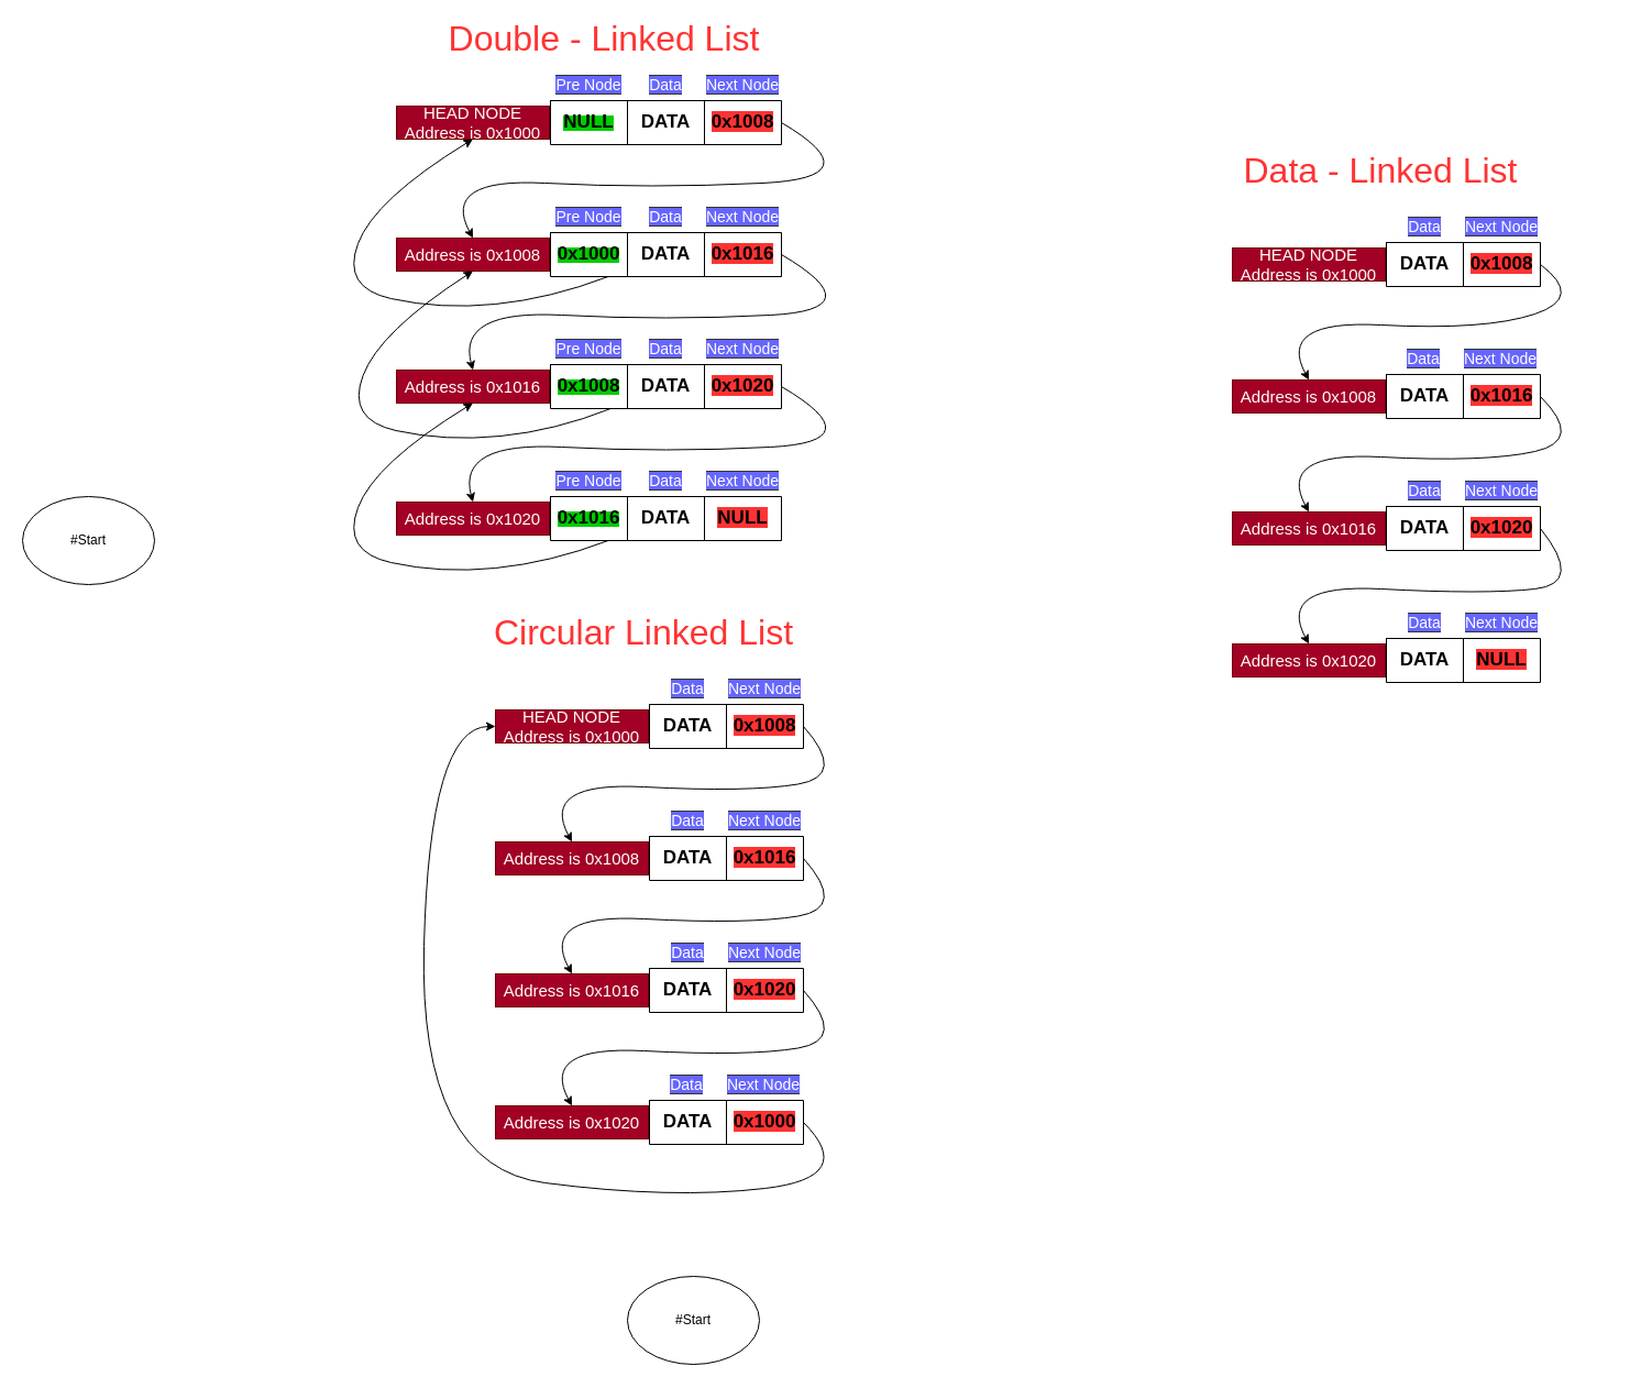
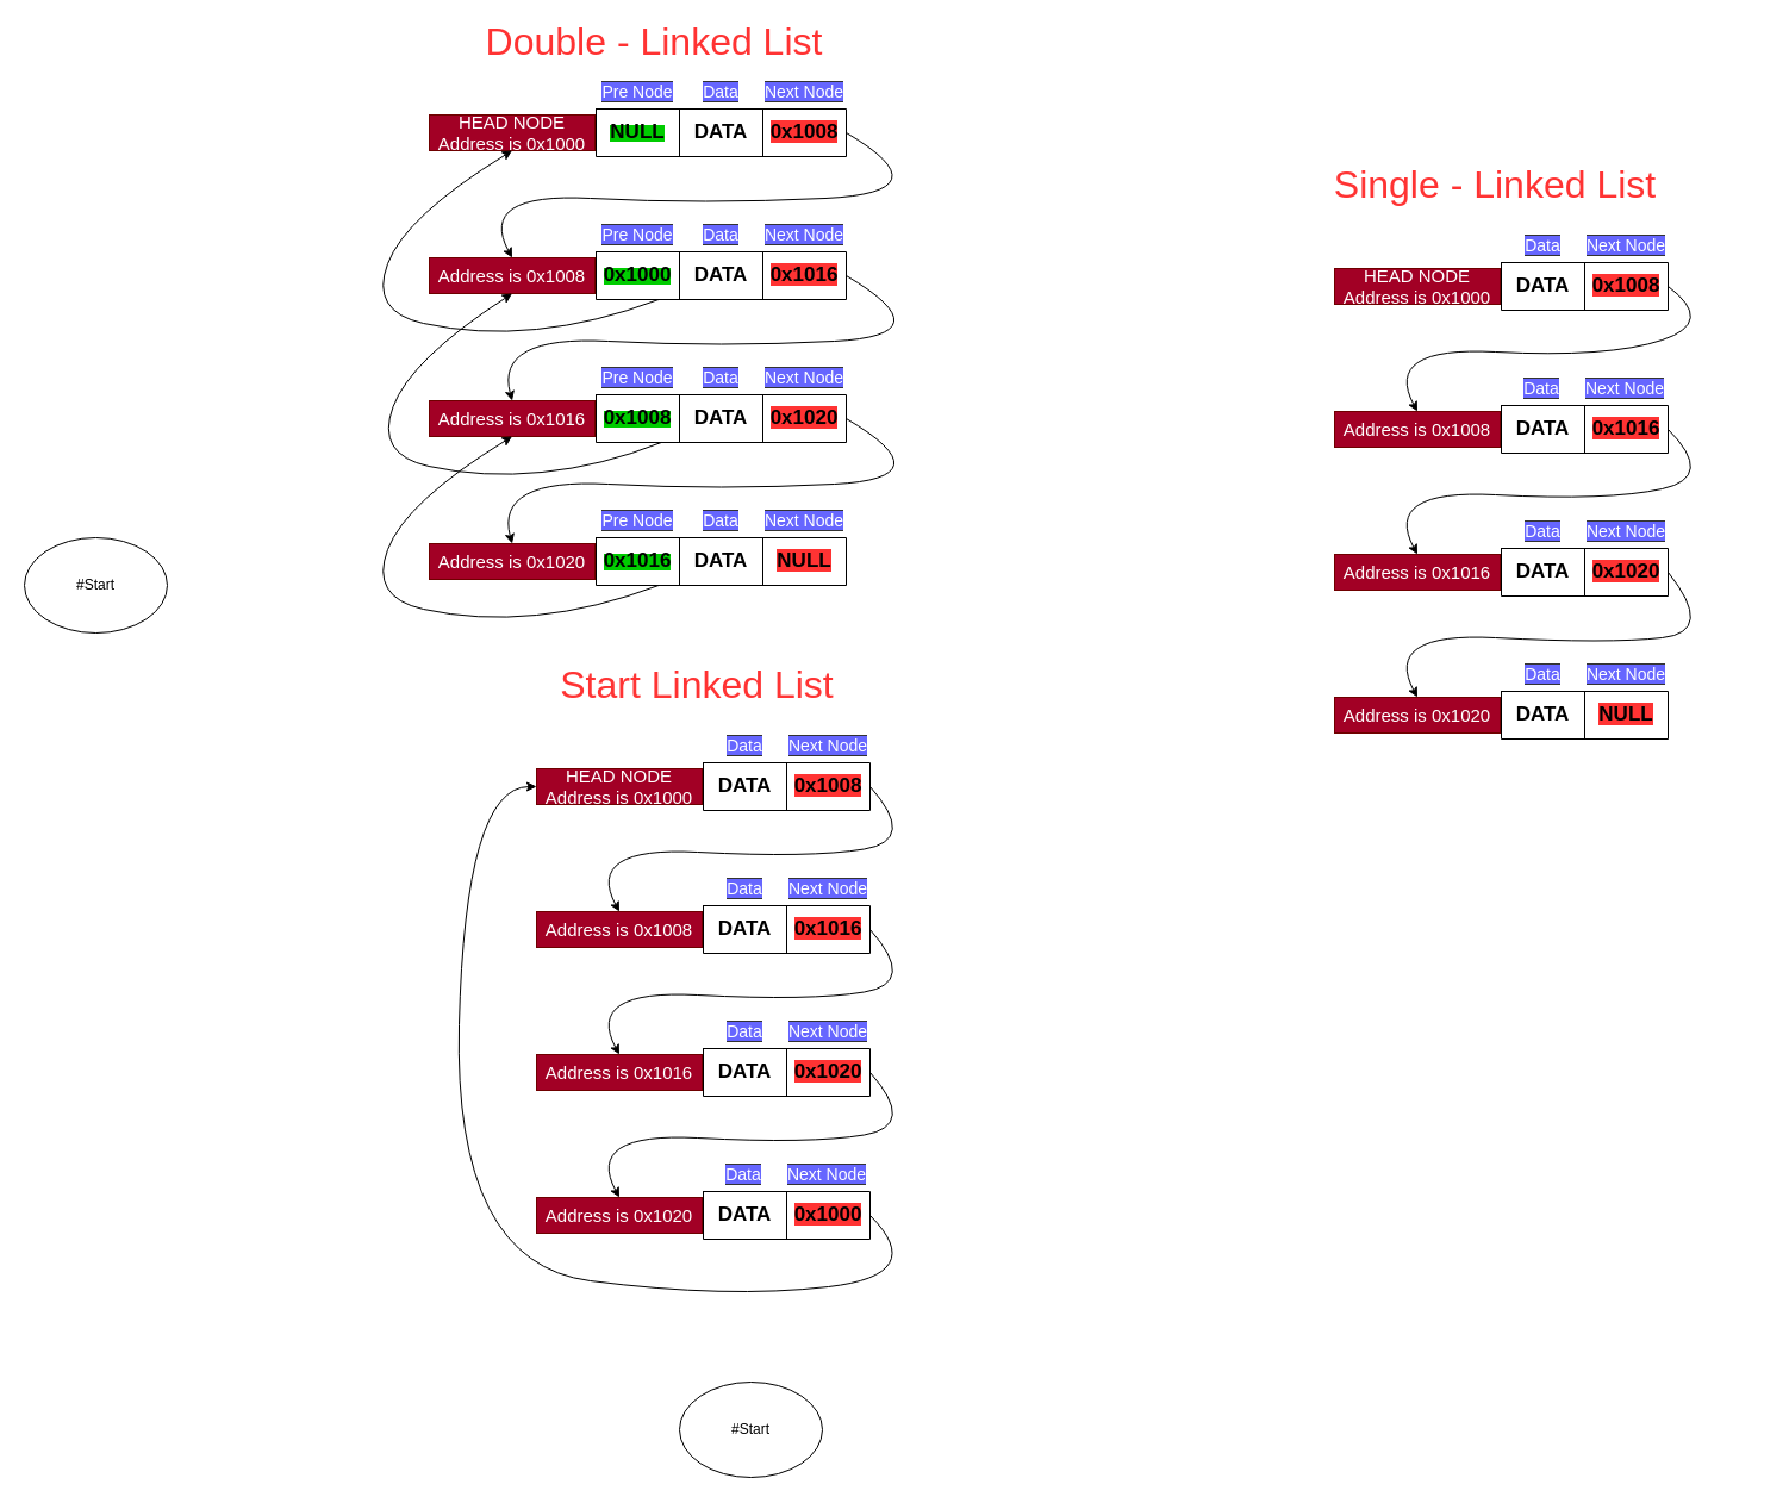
- <mxCell id="109" value="&lt;font color=&quot;#ff3333&quot; style=&quot;font-size: 32px;&quot;&gt;Data - Linked List&lt;/font&gt;" style="text;html=1;strokeColor=none;fillColor=none;align=center;verticalAlign=middle;whiteSpace=wrap;rounded=0;labelBackgroundColor=none;fillStyle=auto;fontFamily=Helvetica;fontSize=17;fontColor=#FFFFFF;" parent="1" vertex="1"><mxGeometry x="1030" y="140" width="450" height="30" as="geometry" /></mxCell>
+ <mxCell id="109" value="&lt;font color=&quot;#ff3333&quot; style=&quot;font-size: 32px;&quot;&gt;Single - Linked List&lt;/font&gt;" style="text;html=1;strokeColor=none;fillColor=none;align=center;verticalAlign=middle;whiteSpace=wrap;rounded=0;labelBackgroundColor=none;fillStyle=auto;fontFamily=Helvetica;fontSize=17;fontColor=#FFFFFF;" parent="1" vertex="1"><mxGeometry x="1030" y="140" width="450" height="30" as="geometry" /></mxCell>
- <mxCell id="108" value="&lt;font color=&quot;#ff3333&quot; style=&quot;font-size: 32px;&quot;&gt;Circular Linked List&lt;/font&gt;" style="text;html=1;strokeColor=none;fillColor=none;align=center;verticalAlign=middle;whiteSpace=wrap;rounded=0;labelBackgroundColor=none;fillStyle=auto;fontFamily=Helvetica;fontSize=17;fontColor=#FFFFFF;" parent="1" vertex="1"><mxGeometry x="360" y="560" width="450" height="30" as="geometry" /></mxCell>
+ <mxCell id="108" value="&lt;font color=&quot;#ff3333&quot; style=&quot;font-size: 32px;&quot;&gt;Start Linked List&lt;/font&gt;" style="text;html=1;strokeColor=none;fillColor=none;align=center;verticalAlign=middle;whiteSpace=wrap;rounded=0;labelBackgroundColor=none;fillStyle=auto;fontFamily=Helvetica;fontSize=17;fontColor=#FFFFFF;" parent="1" vertex="1"><mxGeometry x="360" y="560" width="450" height="30" as="geometry" /></mxCell>
